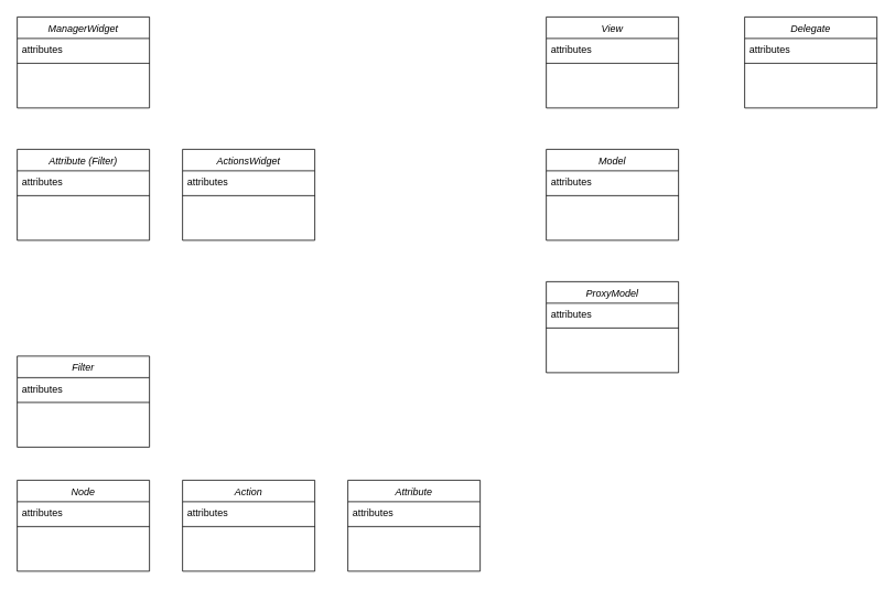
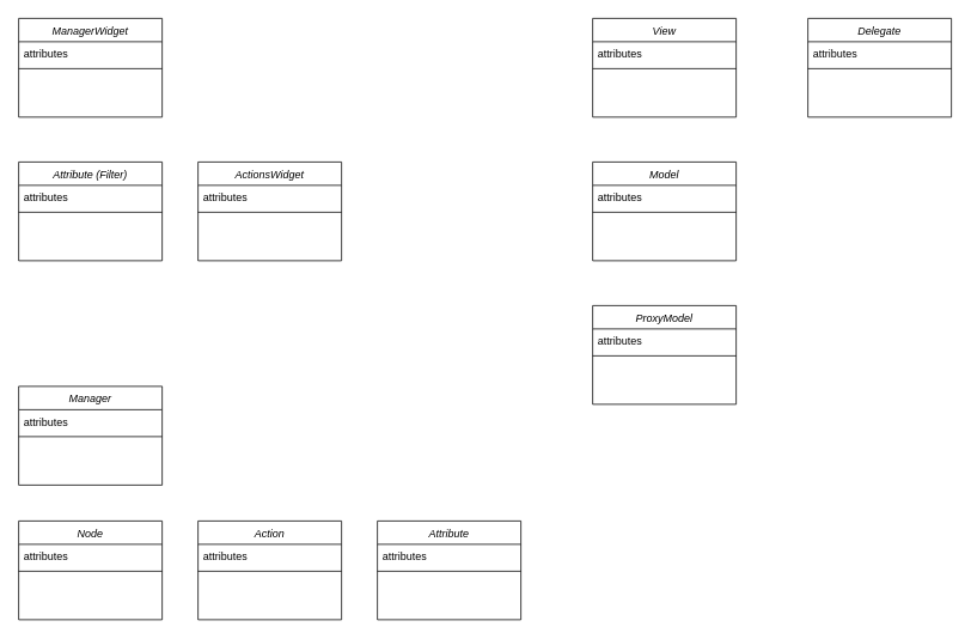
- <mxCell id="2" value="Filter" style="swimlane;fontStyle=2;align=center;verticalAlign=top;childLayout=stackLayout;horizontal=1;startSize=26;horizontalStack=0;resizeParent=1;resizeLast=0;collapsible=1;marginBottom=0;rounded=0;shadow=0;strokeWidth=1;" vertex="1" parent="1"><mxGeometry x="20" y="430" width="160" height="110" as="geometry"><mxRectangle x="170" y="80" width="160" height="26" as="alternateBounds" /></mxGeometry></mxCell>
+ <mxCell id="2" value="Manager" style="swimlane;fontStyle=2;align=center;verticalAlign=top;childLayout=stackLayout;horizontal=1;startSize=26;horizontalStack=0;resizeParent=1;resizeLast=0;collapsible=1;marginBottom=0;rounded=0;shadow=0;strokeWidth=1;" vertex="1" parent="1"><mxGeometry x="20" y="430" width="160" height="110" as="geometry"><mxRectangle x="170" y="80" width="160" height="26" as="alternateBounds" /></mxGeometry></mxCell>
